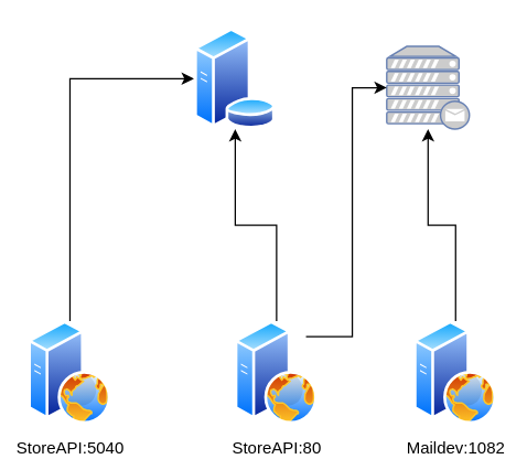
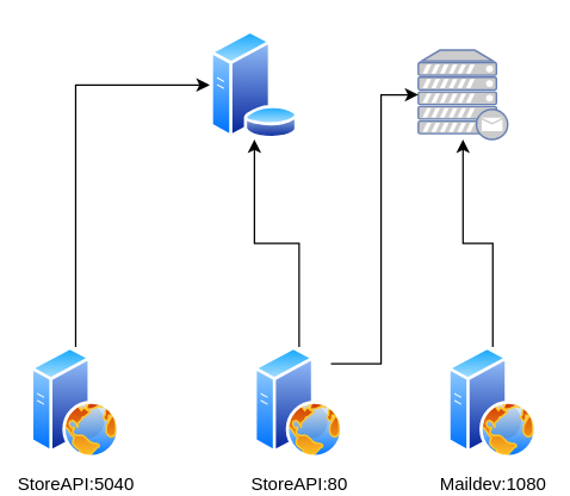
- <mxCell id="9" value="&lt;div&gt;Maildev:1082&lt;/div&gt;" style="aspect=fixed;perimeter=ellipsePerimeter;html=1;align=center;shadow=0;dashed=0;spacingTop=3;image;image=img/lib/active_directory/web_server.svg;" parent="1" vertex="1"><mxGeometry x="300" y="232.5" width="60" height="75" as="geometry" /></mxCell>
+ <mxCell id="9" value="&lt;div&gt;Maildev:1080&lt;/div&gt;" style="aspect=fixed;perimeter=ellipsePerimeter;html=1;align=center;shadow=0;dashed=0;spacingTop=3;image;image=img/lib/active_directory/web_server.svg;" parent="1" vertex="1"><mxGeometry x="300" y="232.5" width="60" height="75" as="geometry" /></mxCell>
